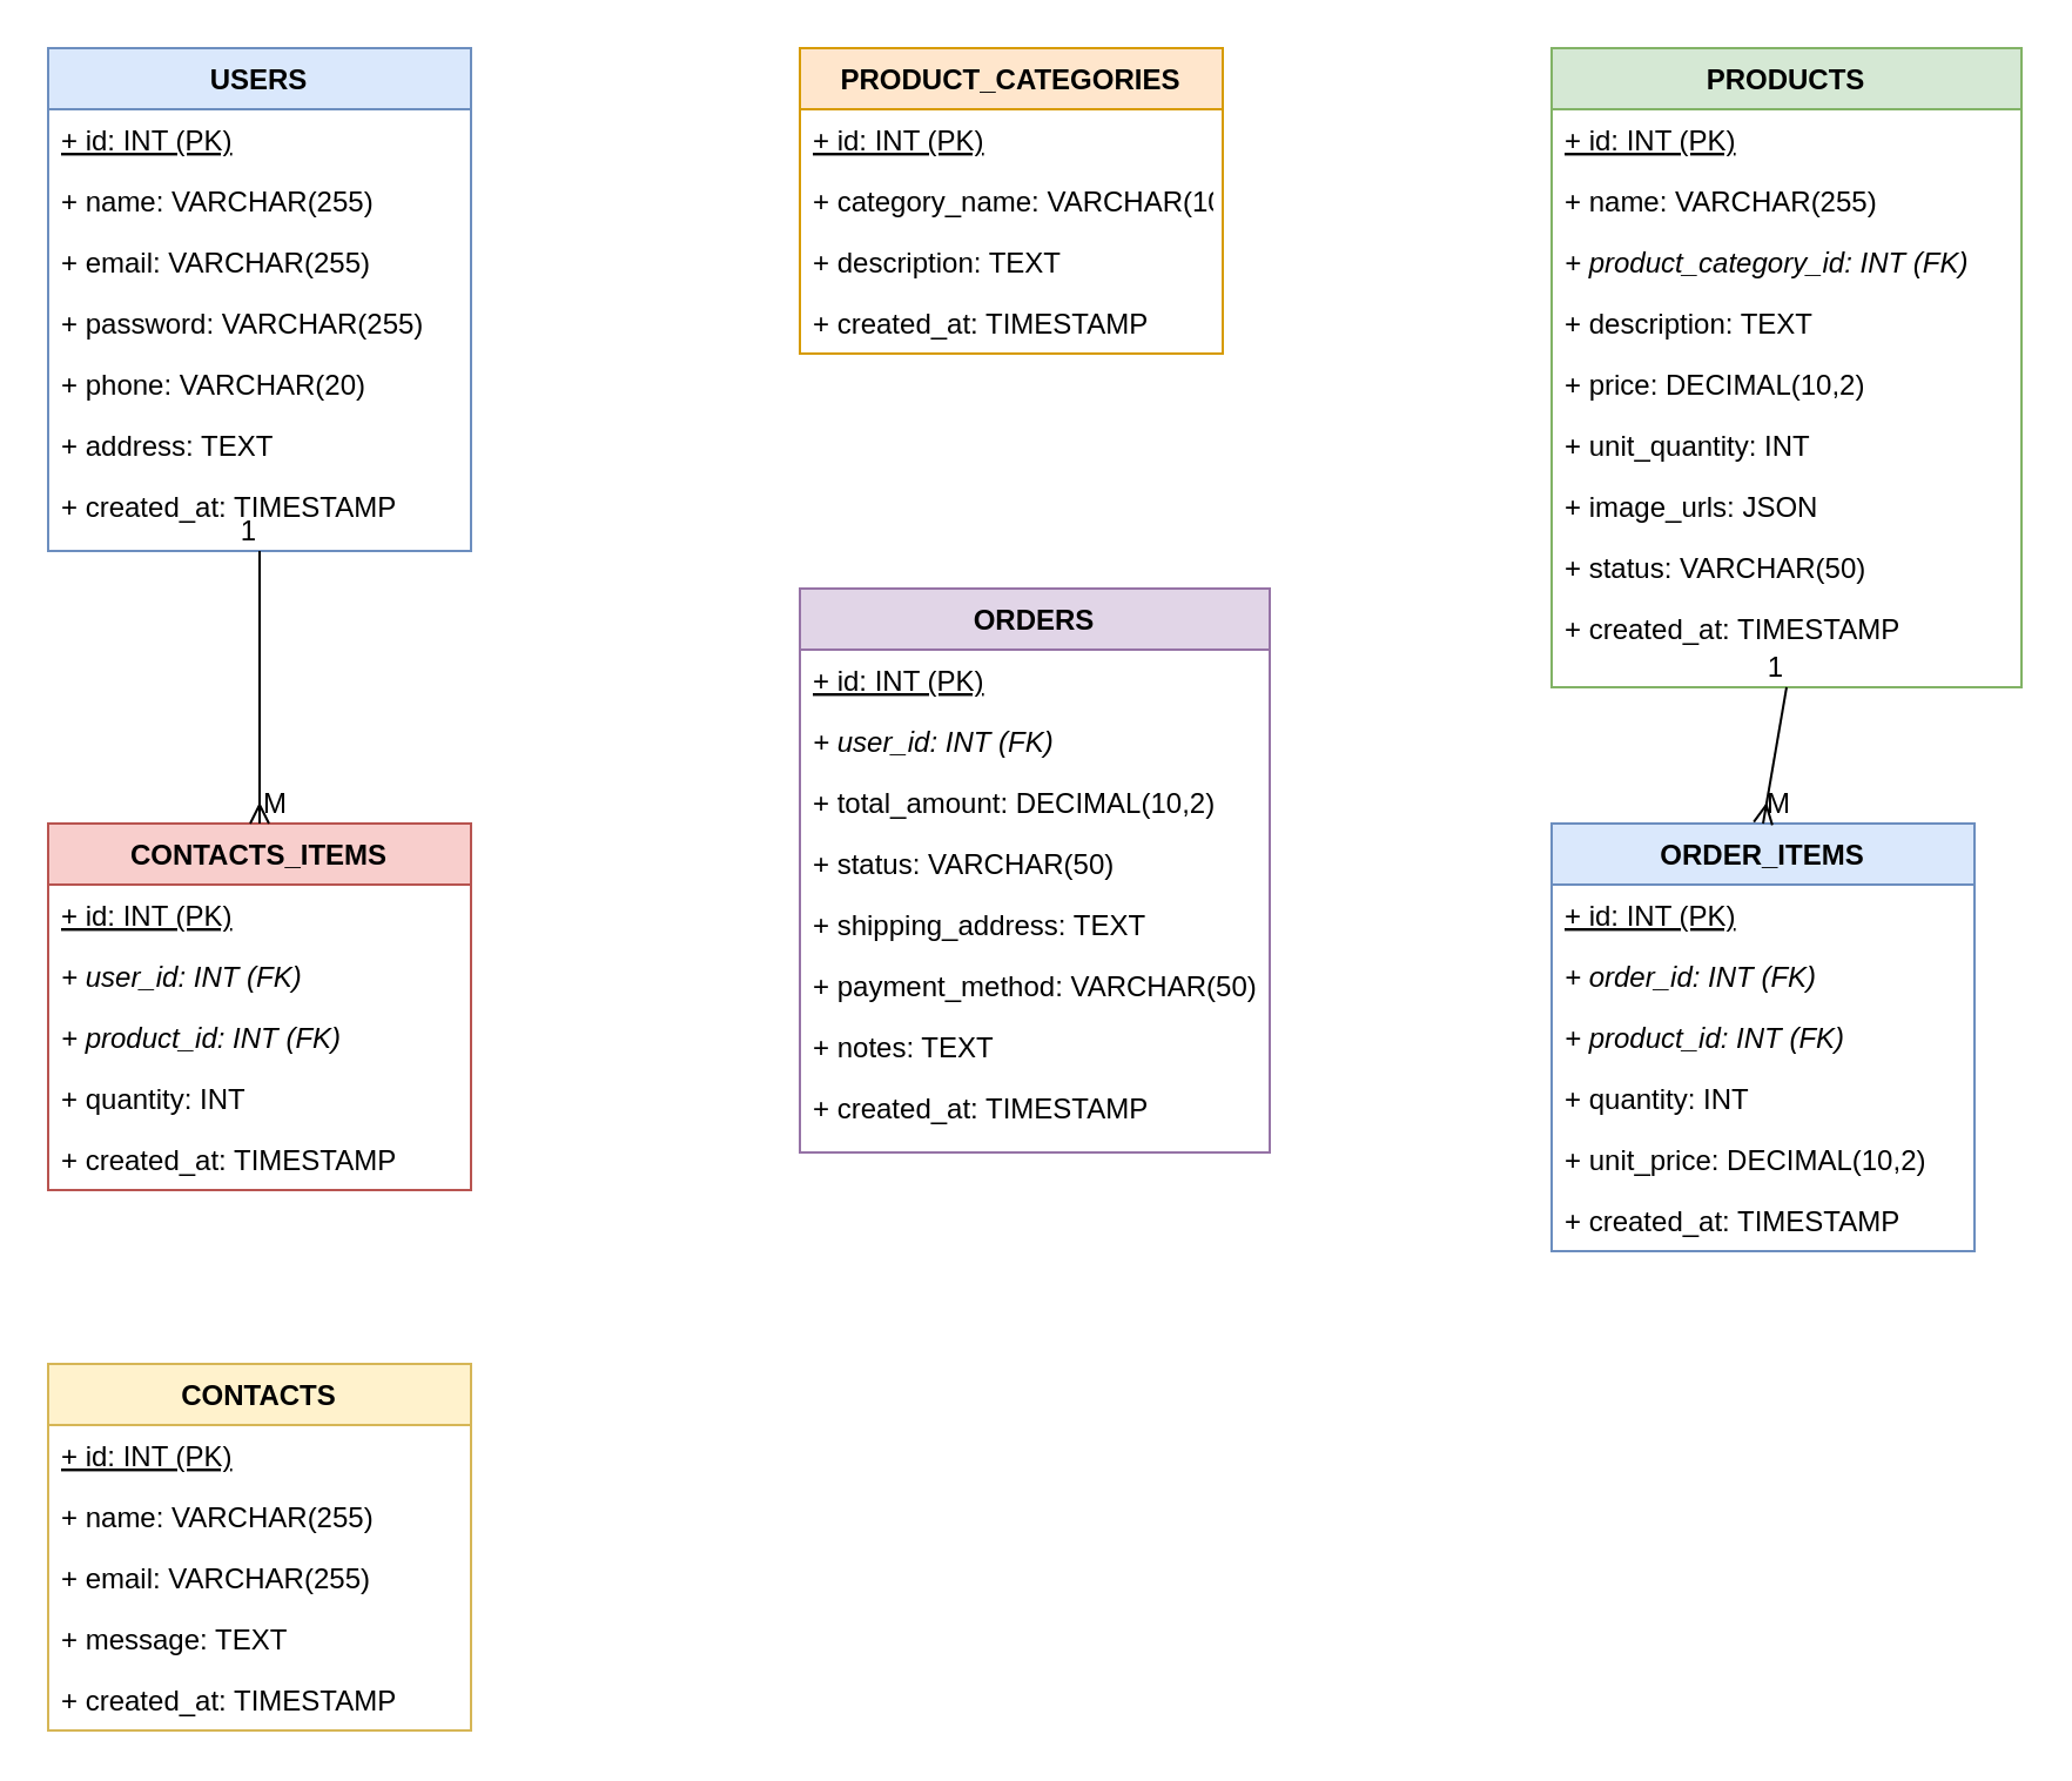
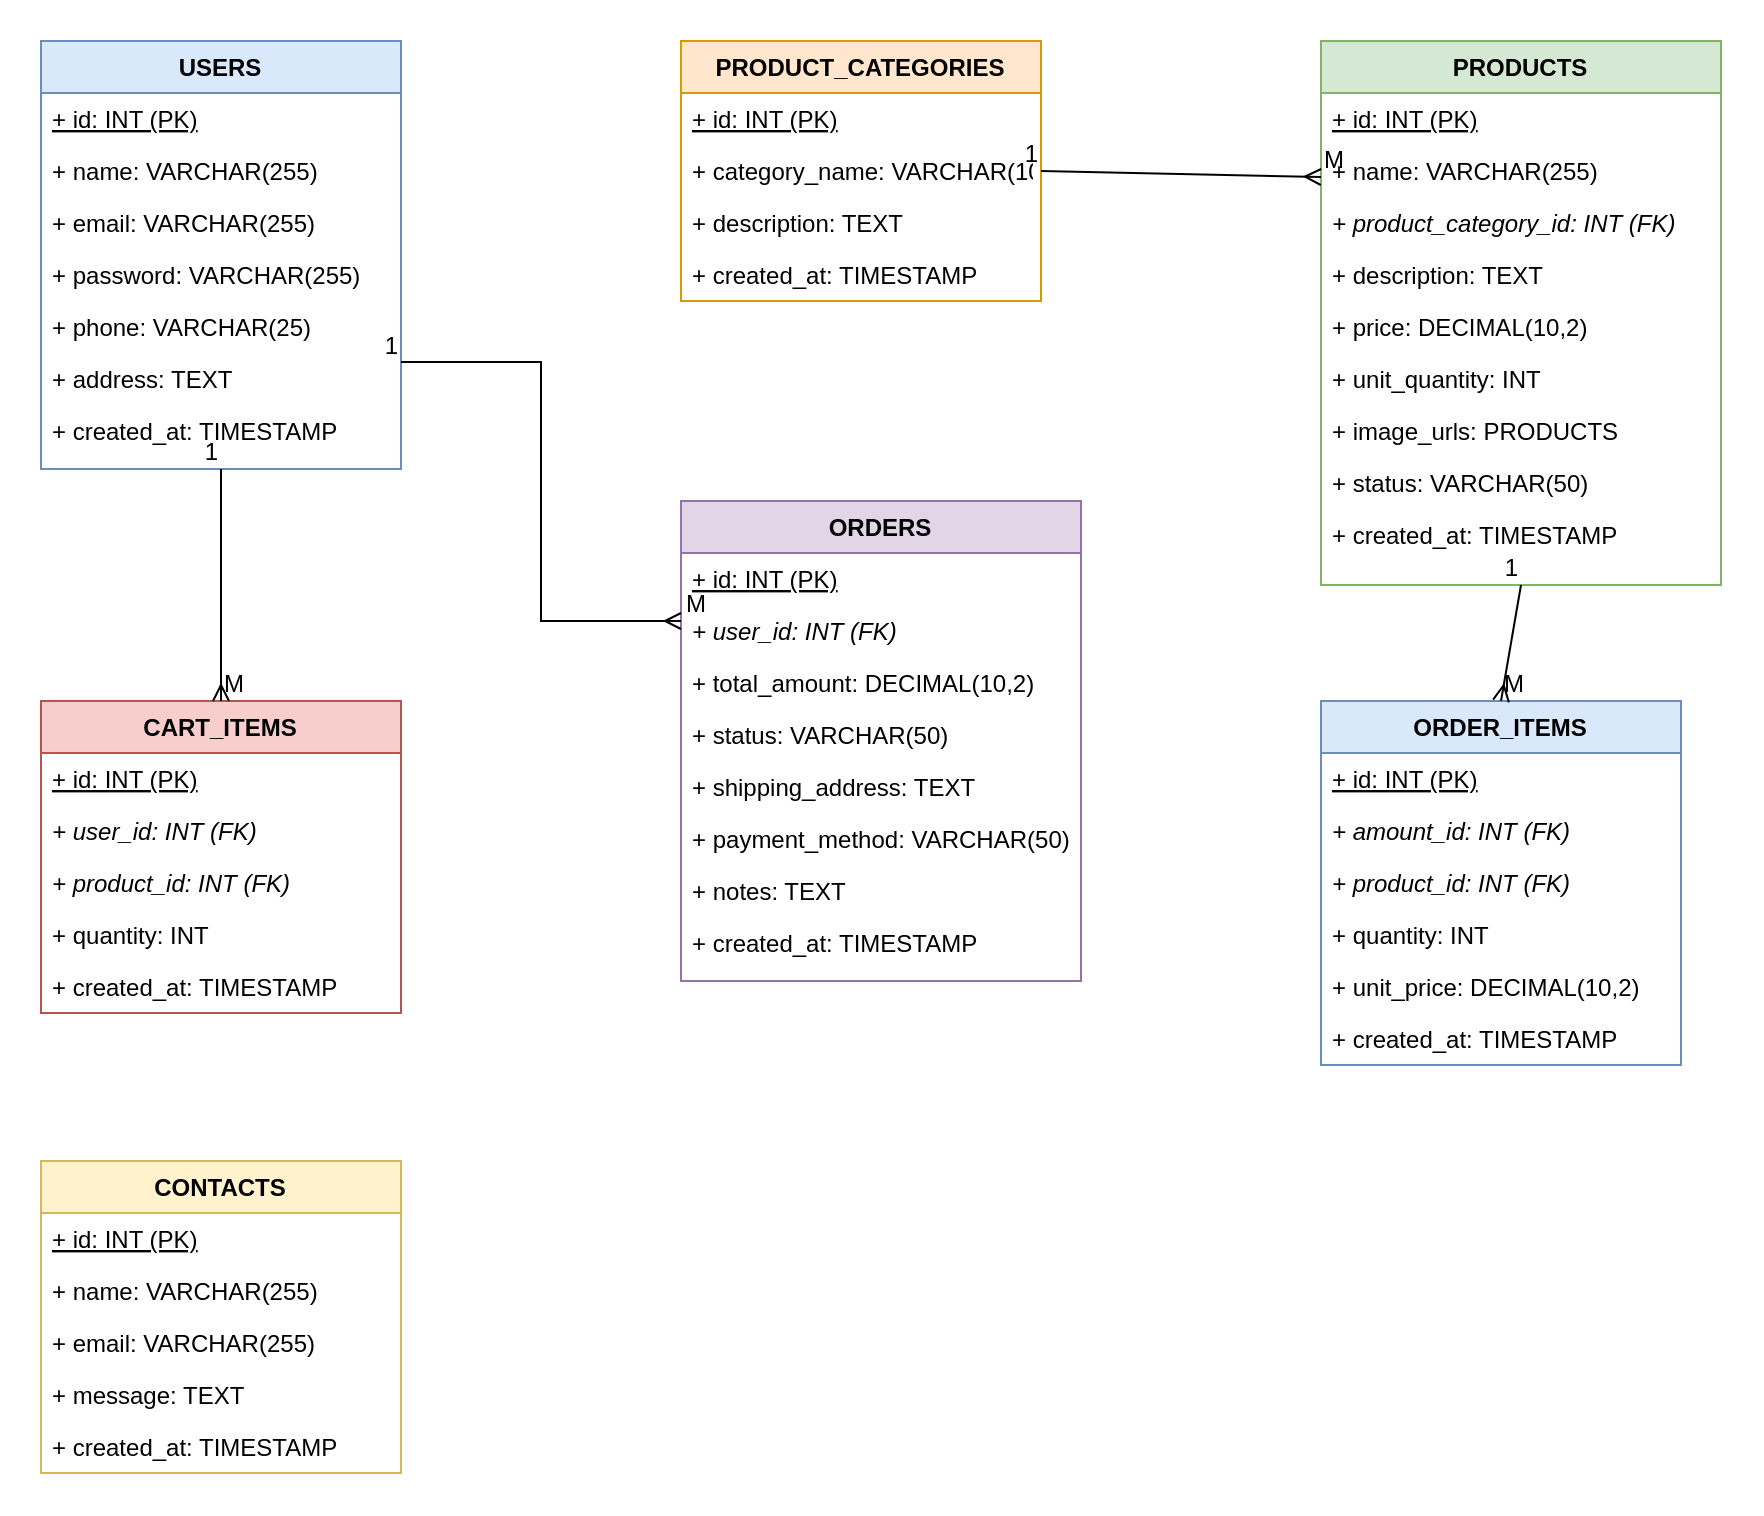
+ <mxCell id="53" value="" style="endArrow=ERmany;html=1;rounded=0;exitX=1;exitY=0.5;exitDx=0;exitDy=0;entryX=0;entryY=0.25;entryDx=0;entryDy=0;" edge="1" parent="1" source="10" target="15"><mxGeometry relative="1" as="geometry" /></mxCell>
+ <mxCell id="54" value="1" style="resizable=0;html=1;whiteSpace=wrap;align=right;verticalAlign=bottom;" connectable="0" vertex="1" parent="53"><mxGeometry x="-1" relative="1" as="geometry" /></mxCell>
+ <mxCell id="55" value="M" style="resizable=0;html=1;whiteSpace=wrap;align=left;verticalAlign=bottom;" connectable="0" vertex="1" parent="53"><mxGeometry x="1" relative="1" as="geometry" /></mxCell>
- <mxCell id="7" value="+ phone: VARCHAR(20)" style="text;strokeColor=none;fillColor=none;align=left;verticalAlign=top;spacingLeft=4;spacingRight=4;overflow=hidden;rotatable=0;points=[[0,0.5],[1,0.5]];portConstraint=eastwest;" vertex="1" parent="2"><mxGeometry y="130" width="180" height="26" as="geometry" /></mxCell>
+ <mxCell id="7" value="+ phone: VARCHAR(25)" style="text;strokeColor=none;fillColor=none;align=left;verticalAlign=top;spacingLeft=4;spacingRight=4;overflow=hidden;rotatable=0;points=[[0,0.5],[1,0.5]];portConstraint=eastwest;" vertex="1" parent="2"><mxGeometry y="130" width="180" height="26" as="geometry" /></mxCell>
- <mxCell id="22" value="+ image_urls: JSON" style="text;strokeColor=none;fillColor=none;align=left;verticalAlign=top;spacingLeft=4;spacingRight=4;overflow=hidden;rotatable=0;points=[[0,0.5],[1,0.5]];portConstraint=eastwest;" vertex="1" parent="15"><mxGeometry y="182" width="200" height="26" as="geometry" /></mxCell>
+ <mxCell id="22" value="+ image_urls: PRODUCTS" style="text;strokeColor=none;fillColor=none;align=left;verticalAlign=top;spacingLeft=4;spacingRight=4;overflow=hidden;rotatable=0;points=[[0,0.5],[1,0.5]];portConstraint=eastwest;" vertex="1" parent="15"><mxGeometry y="182" width="200" height="26" as="geometry" /></mxCell>
+ <mxCell id="59" value="" style="endArrow=ERmany;html=1;rounded=0;exitX=1;exitY=0.75;exitDx=0;exitDy=0;entryX=0;entryY=0.25;entryDx=0;entryDy=0;edgeStyle=orthogonalEdgeStyle;" edge="1" parent="1" source="2" target="31"><mxGeometry relative="1" as="geometry" /></mxCell>
+ <mxCell id="60" value="1" style="resizable=0;html=1;whiteSpace=wrap;align=right;verticalAlign=bottom;" connectable="0" vertex="1" parent="59"><mxGeometry x="-1" relative="1" as="geometry" /></mxCell>
+ <mxCell id="61" value="M" style="resizable=0;html=1;whiteSpace=wrap;align=left;verticalAlign=bottom;" connectable="0" vertex="1" parent="59"><mxGeometry x="1" relative="1" as="geometry" /></mxCell>
- <mxCell id="25" value="CONTACTS_ITEMS" style="swimlane;fontStyle=1;align=center;verticalAlign=top;childLayout=stackLayout;horizontal=1;startSize=26;horizontalStack=0;resizeParent=1;resizeParentMax=0;resizeLast=0;collapsible=1;marginBottom=0;fillColor=#f8cecc;strokeColor=#b85450;" vertex="1" parent="1"><mxGeometry x="20" y="350" width="180" height="156" as="geometry" /></mxCell>
+ <mxCell id="25" value="CART_ITEMS" style="swimlane;fontStyle=1;align=center;verticalAlign=top;childLayout=stackLayout;horizontal=1;startSize=26;horizontalStack=0;resizeParent=1;resizeParentMax=0;resizeLast=0;collapsible=1;marginBottom=0;fillColor=#f8cecc;strokeColor=#b85450;" vertex="1" parent="1"><mxGeometry x="20" y="350" width="180" height="156" as="geometry" /></mxCell>
- <mxCell id="42" value="+ order_id: INT (FK)" style="text;strokeColor=none;fillColor=none;align=left;verticalAlign=top;spacingLeft=4;spacingRight=4;overflow=hidden;rotatable=0;points=[[0,0.5],[1,0.5]];portConstraint=eastwest;fontStyle=2;" vertex="1" parent="40"><mxGeometry y="52" width="180" height="26" as="geometry" /></mxCell>
+ <mxCell id="42" value="+ amount_id: INT (FK)" style="text;strokeColor=none;fillColor=none;align=left;verticalAlign=top;spacingLeft=4;spacingRight=4;overflow=hidden;rotatable=0;points=[[0,0.5],[1,0.5]];portConstraint=eastwest;fontStyle=2;" vertex="1" parent="40"><mxGeometry y="52" width="180" height="26" as="geometry" /></mxCell>
